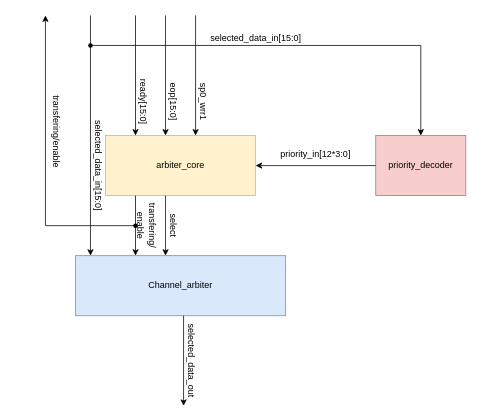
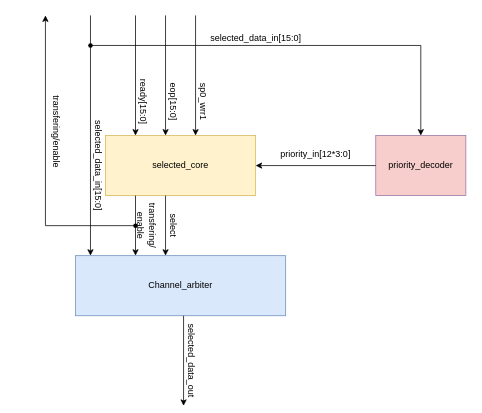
- <mxCell id="7" value="arbiter_core" style="rounded=0;whiteSpace=wrap;html=1;connectable=0;fillColor=#fff2cc;strokeColor=#d6b656;" parent="1" vertex="1"><mxGeometry x="140" y="180" width="200" height="80" as="geometry" /></mxCell>
+ <mxCell id="7" value="selected_core" style="rounded=0;whiteSpace=wrap;html=1;connectable=0;fillColor=#fff2cc;strokeColor=#d6b656;" parent="1" vertex="1"><mxGeometry x="140" y="180" width="200" height="80" as="geometry" /></mxCell>
